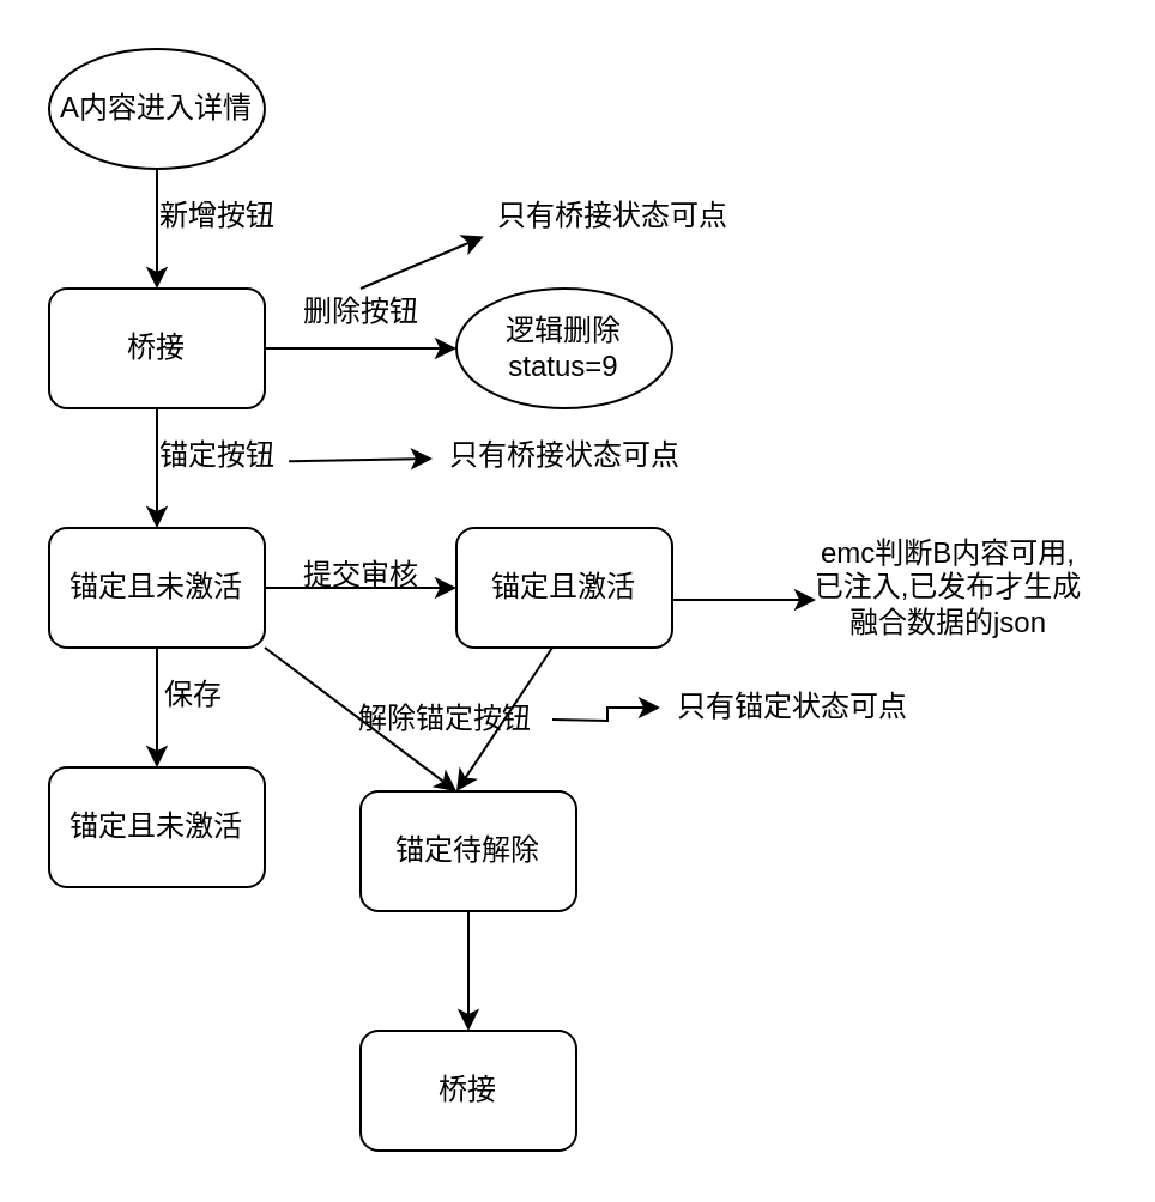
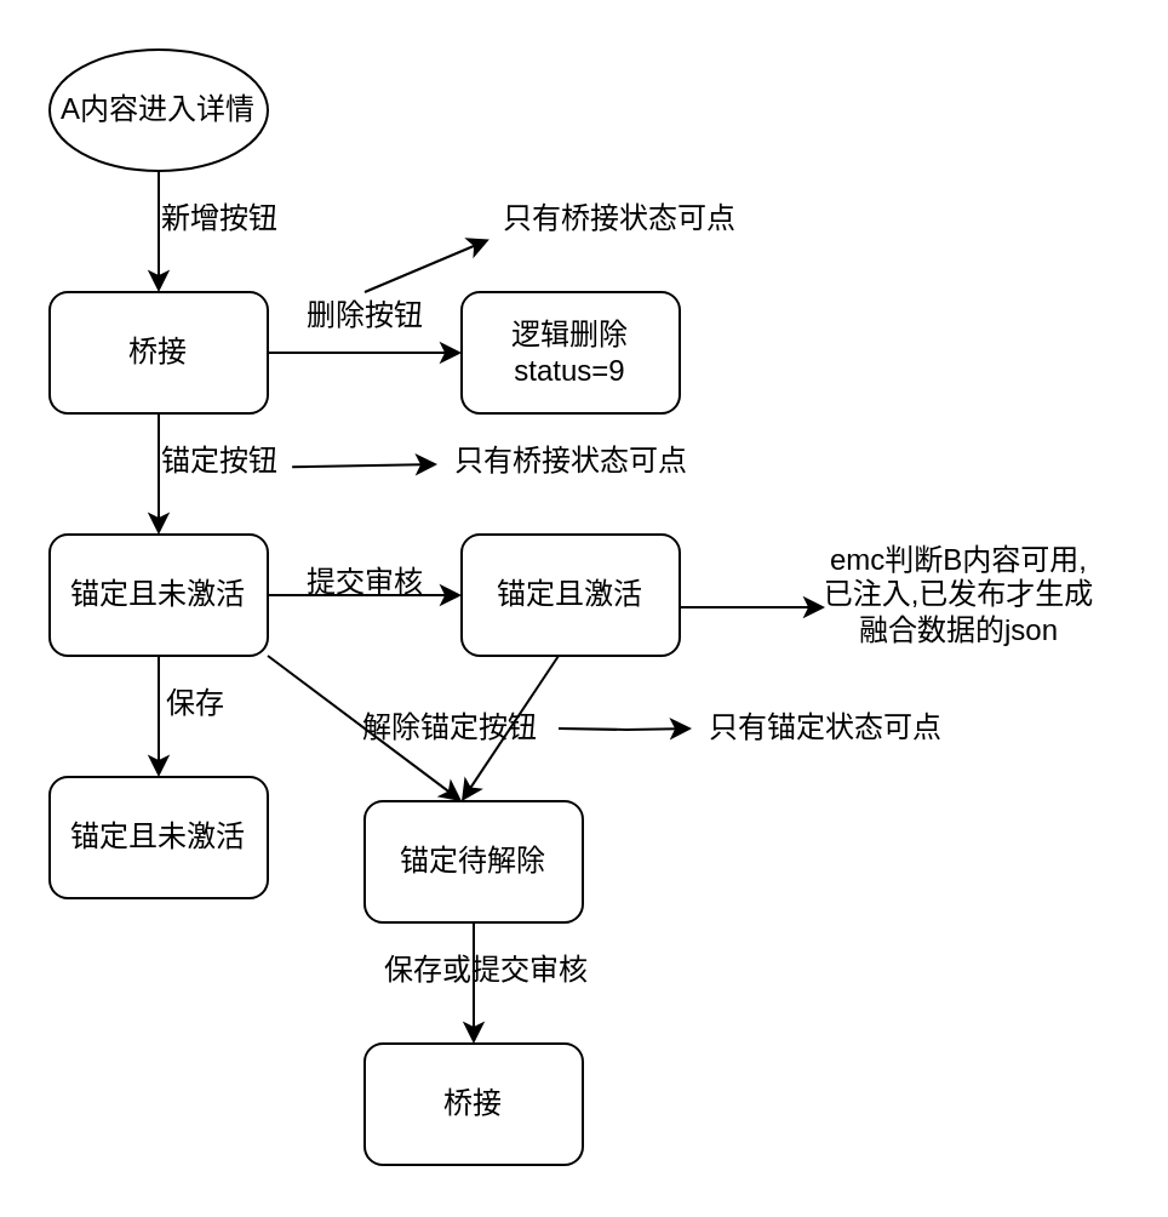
- <mxCell id="11" value="逻辑删除status=9" style="ellipse;whiteSpace=wrap;html=1;" vertex="1" parent="1"><mxGeometry x="190" y="120" width="90" height="50" as="geometry" /></mxCell>
+ <mxCell id="11" value="逻辑删除status=9" style="rounded=1;whiteSpace=wrap;html=1;" vertex="1" parent="1"><mxGeometry x="190" y="120" width="90" height="50" as="geometry" /></mxCell>
- <mxCell id="32" value="只有锚定状态可点" style="text;html=1;align=center;verticalAlign=middle;resizable=0;points=[];autosize=1;strokeColor=none;" vertex="1" parent="1"><mxGeometry x="275" y="285" width="110" height="20" as="geometry" /></mxCell>
+ <mxCell id="32" value="只有锚定状态可点" style="text;html=1;align=center;verticalAlign=middle;resizable=0;points=[];autosize=1;strokeColor=none;" vertex="1" parent="1"><mxGeometry x="285" y="290" width="110" height="20" as="geometry" /></mxCell>
+ <mxCell id="31" value="保存或提交审核" style="text;html=1;align=center;verticalAlign=middle;resizable=0;points=[];autosize=1;strokeColor=none;" vertex="1" parent="1"><mxGeometry x="150" y="390" width="100" height="20" as="geometry" /></mxCell>
